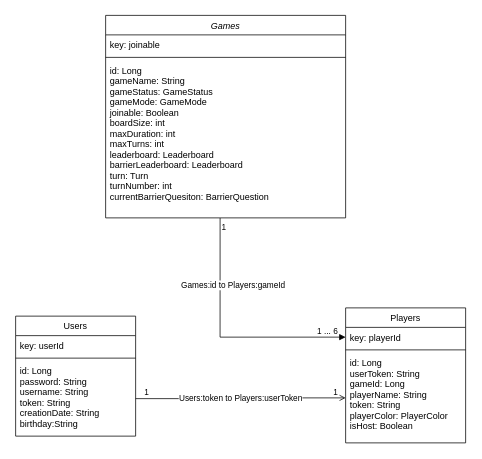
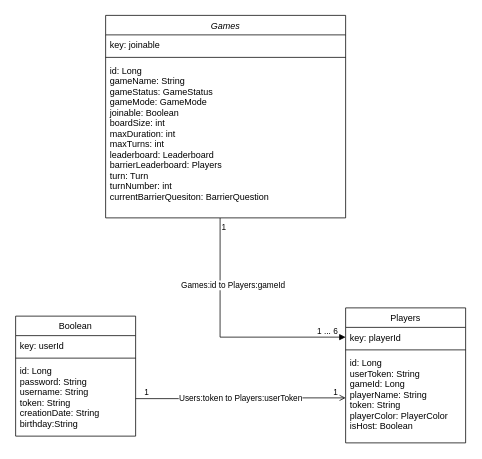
- <mxCell id="5" value="id: Long&#10;gameName: String&#10;gameStatus: GameStatus&#10;gameMode: GameMode&#10;joinable: Boolean&#10;boardSize: int&#10;maxDuration: int&#10;maxTurns: int&#10;leaderboard: Leaderboard&#10;barrierLeaderboard: Leaderboard&#10;turn: Turn&#10;turnNumber: int&#10;currentBarrierQuesiton: BarrierQuestion&#10;" style="text;align=left;verticalAlign=top;spacingLeft=4;spacingRight=4;overflow=hidden;rotatable=0;points=[[0,0.5],[1,0.5]];portConstraint=eastwest;" parent="2" vertex="1"><mxGeometry y="60" width="320" height="210" as="geometry" /></mxCell>
+ <mxCell id="5" value="id: Long&#10;gameName: String&#10;gameStatus: GameStatus&#10;gameMode: GameMode&#10;joinable: Boolean&#10;boardSize: int&#10;maxDuration: int&#10;maxTurns: int&#10;leaderboard: Leaderboard&#10;barrierLeaderboard: Players&#10;turn: Turn&#10;turnNumber: int&#10;currentBarrierQuesiton: BarrierQuestion&#10;" style="text;align=left;verticalAlign=top;spacingLeft=4;spacingRight=4;overflow=hidden;rotatable=0;points=[[0,0.5],[1,0.5]];portConstraint=eastwest;" parent="2" vertex="1"><mxGeometry y="60" width="320" height="210" as="geometry" /></mxCell>
- <mxCell id="6" value="Users" style="swimlane;fontStyle=0;align=center;verticalAlign=top;childLayout=stackLayout;horizontal=1;startSize=26;horizontalStack=0;resizeParent=1;resizeLast=0;collapsible=1;marginBottom=0;rounded=0;shadow=0;strokeWidth=1;" parent="1" vertex="1"><mxGeometry x="20" y="421" width="160" height="160" as="geometry"><mxRectangle x="130" y="380" width="160" height="26" as="alternateBounds" /></mxGeometry></mxCell>
+ <mxCell id="6" value="Boolean" style="swimlane;fontStyle=0;align=center;verticalAlign=top;childLayout=stackLayout;horizontal=1;startSize=26;horizontalStack=0;resizeParent=1;resizeLast=0;collapsible=1;marginBottom=0;rounded=0;shadow=0;strokeWidth=1;" parent="1" vertex="1"><mxGeometry x="20" y="421" width="160" height="160" as="geometry"><mxRectangle x="130" y="380" width="160" height="26" as="alternateBounds" /></mxGeometry></mxCell>
